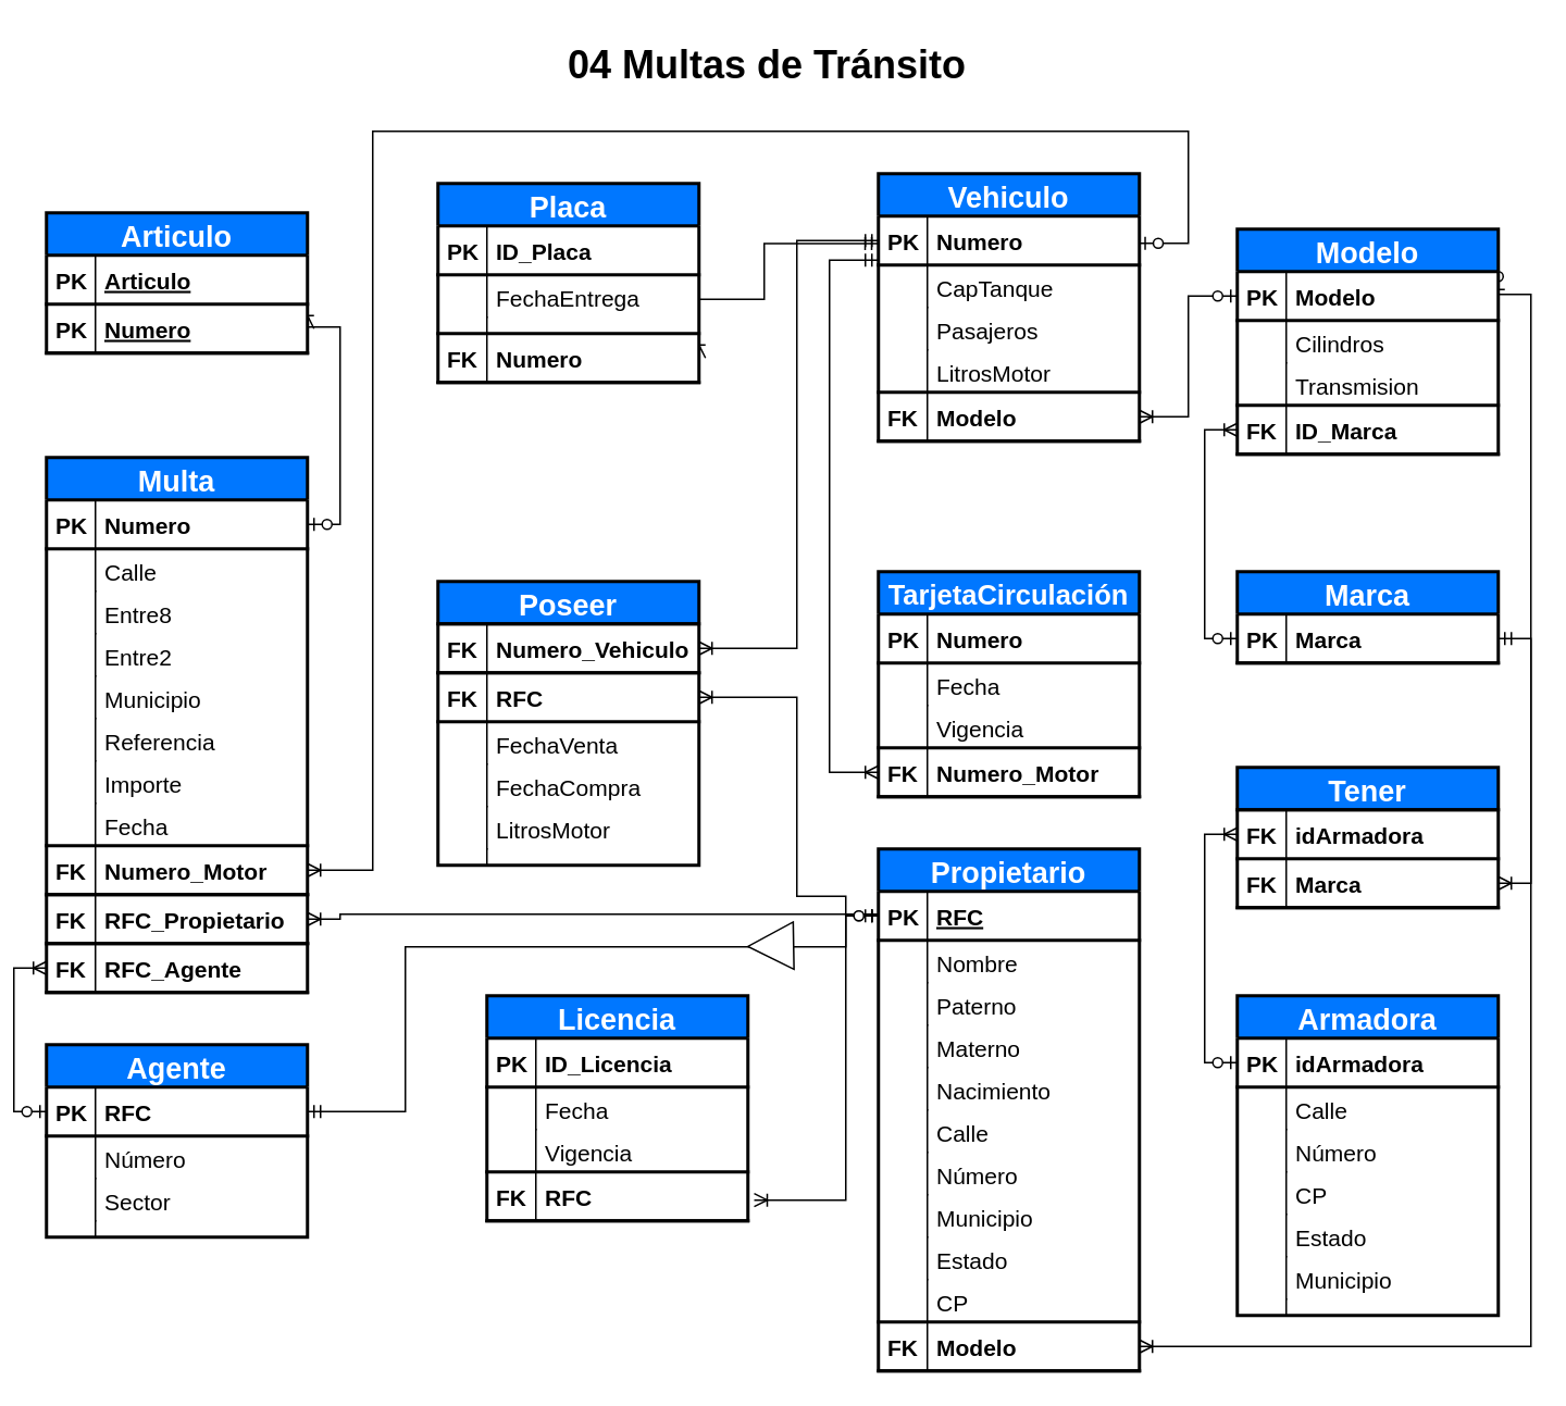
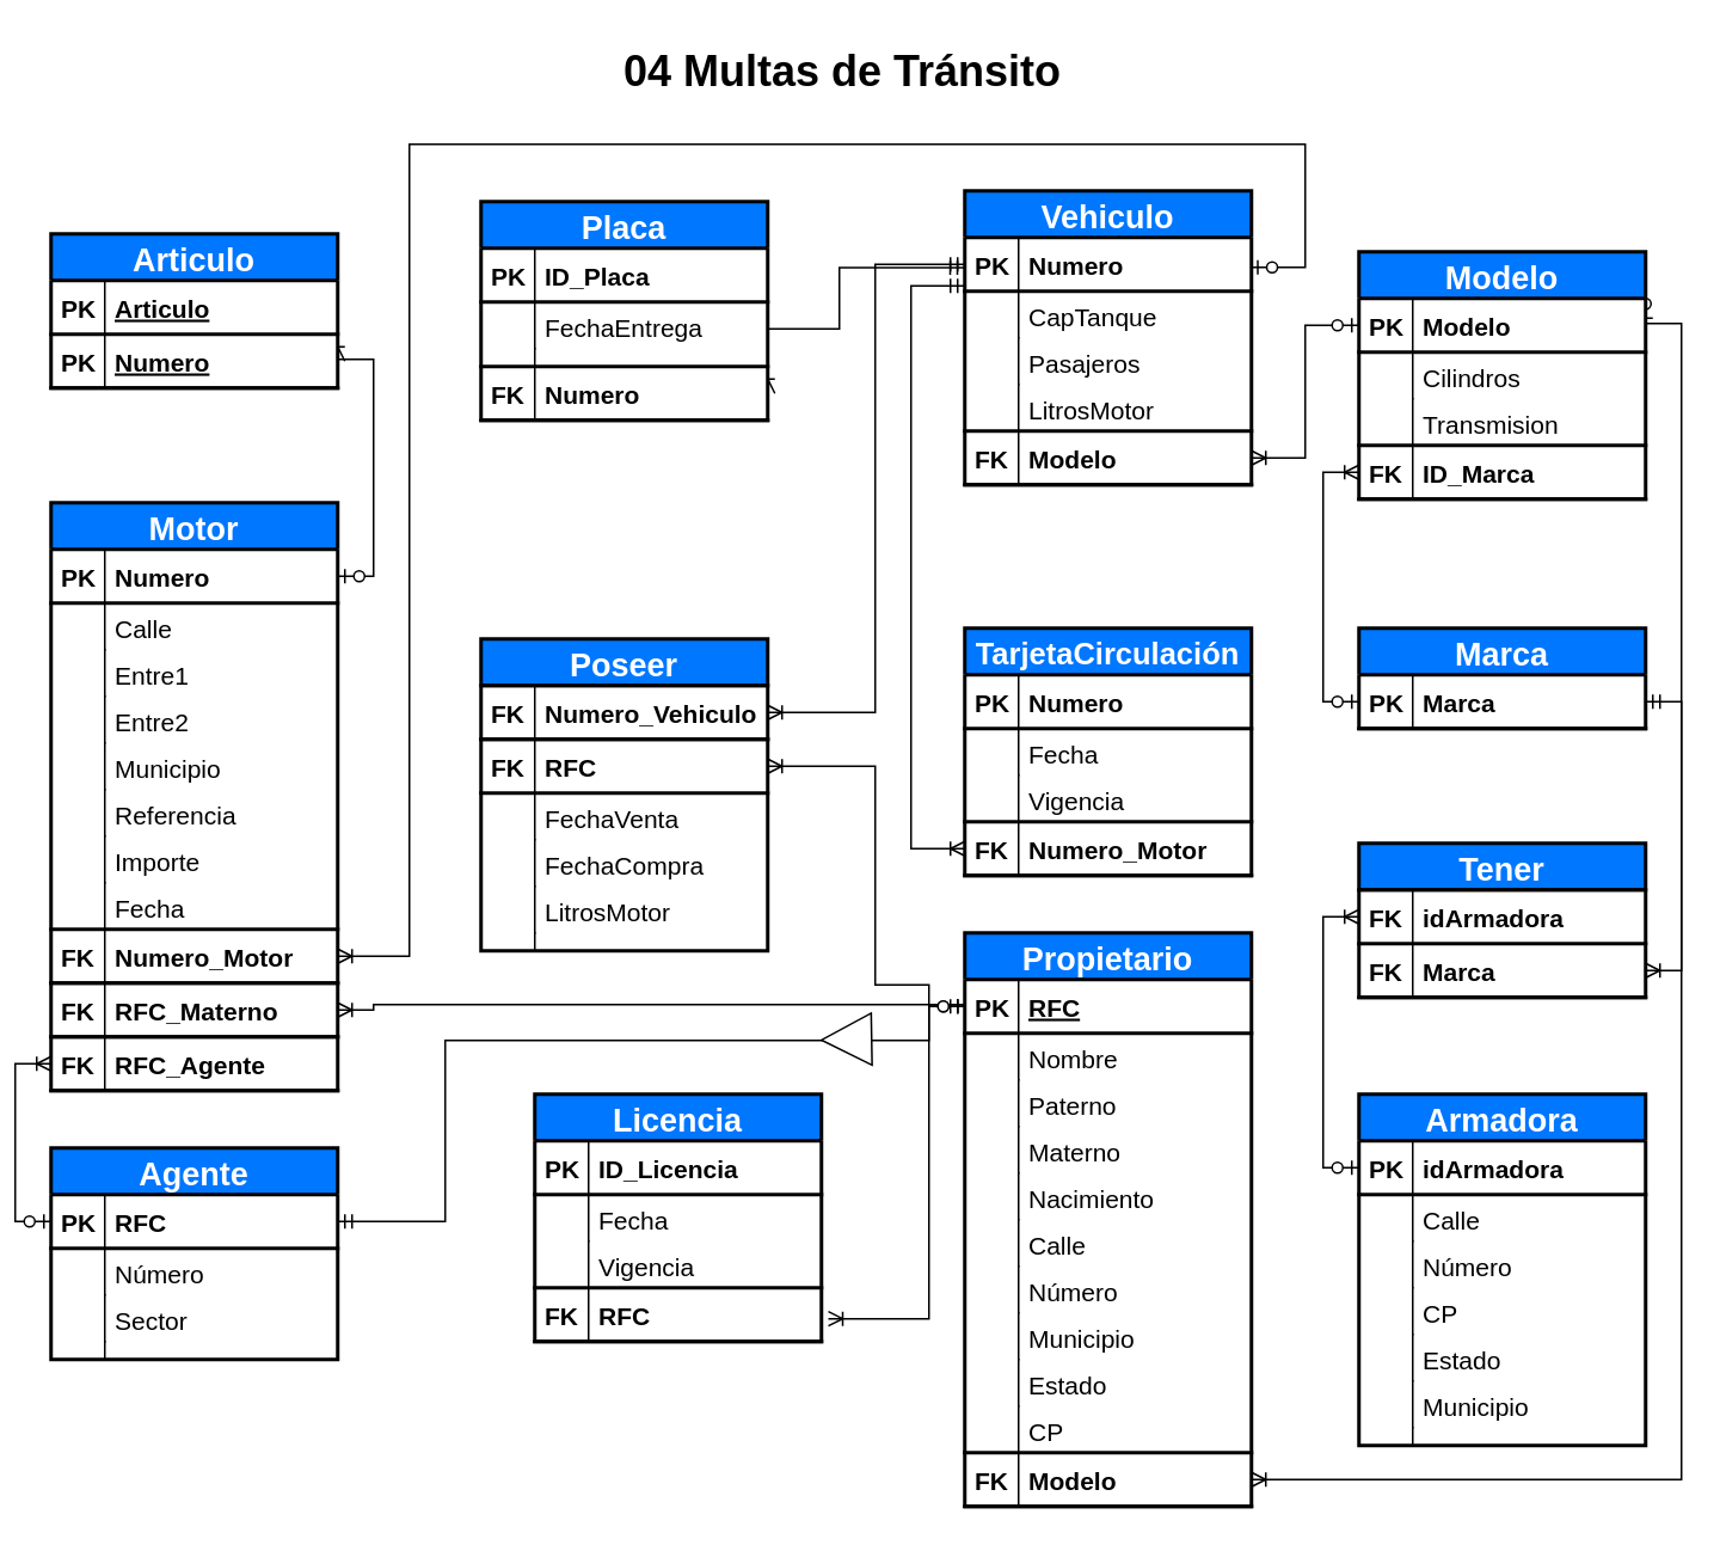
- <mxCell id="18" value="Multa" style="swimlane;fontStyle=1;childLayout=stackLayout;horizontal=1;startSize=26;fillColor=#0077FF;horizontalStack=0;resizeParent=1;resizeParentMax=0;resizeLast=0;collapsible=1;marginBottom=0;swimlaneFillColor=#ffffff;align=center;fontSize=18;strokeWidth=2;fontColor=#FFFFFF;" parent="1" vertex="1"><mxGeometry x="20" y="280" width="160" height="328" as="geometry" /></mxCell>
+ <mxCell id="18" value="Motor" style="swimlane;fontStyle=1;childLayout=stackLayout;horizontal=1;startSize=26;fillColor=#0077FF;horizontalStack=0;resizeParent=1;resizeParentMax=0;resizeLast=0;collapsible=1;marginBottom=0;swimlaneFillColor=#ffffff;align=center;fontSize=18;strokeWidth=2;fontColor=#FFFFFF;" parent="1" vertex="1"><mxGeometry x="20" y="280" width="160" height="328" as="geometry" /></mxCell>
- <mxCell id="23" value="Entre8" style="shape=partialRectangle;top=0;left=0;right=0;bottom=0;align=left;verticalAlign=top;fillColor=none;spacingLeft=34;spacingRight=4;overflow=hidden;rotatable=0;points=[[0,0.5],[1,0.5]];portConstraint=eastwest;dropTarget=0;fontSize=14;fontStyle=0" parent="18" vertex="1"><mxGeometry y="82" width="160" height="26" as="geometry" /></mxCell>
+ <mxCell id="23" value="Entre1" style="shape=partialRectangle;top=0;left=0;right=0;bottom=0;align=left;verticalAlign=top;fillColor=none;spacingLeft=34;spacingRight=4;overflow=hidden;rotatable=0;points=[[0,0.5],[1,0.5]];portConstraint=eastwest;dropTarget=0;fontSize=14;fontStyle=0" parent="18" vertex="1"><mxGeometry y="82" width="160" height="26" as="geometry" /></mxCell>
- <mxCell id="37" value="RFC_Propietario" style="shape=partialRectangle;top=1;left=0;right=0;bottom=1;align=left;verticalAlign=middle;fillColor=none;spacingLeft=34;spacingRight=4;overflow=hidden;rotatable=0;points=[[0,0.5],[1,0.5]];portConstraint=eastwest;dropTarget=0;fontStyle=1;fontSize=14;strokeWidth=2;" parent="18" vertex="1"><mxGeometry y="268" width="160" height="30" as="geometry" /></mxCell>
+ <mxCell id="37" value="RFC_Materno" style="shape=partialRectangle;top=1;left=0;right=0;bottom=1;align=left;verticalAlign=middle;fillColor=none;spacingLeft=34;spacingRight=4;overflow=hidden;rotatable=0;points=[[0,0.5],[1,0.5]];portConstraint=eastwest;dropTarget=0;fontStyle=1;fontSize=14;strokeWidth=2;" parent="18" vertex="1"><mxGeometry y="268" width="160" height="30" as="geometry" /></mxCell>
